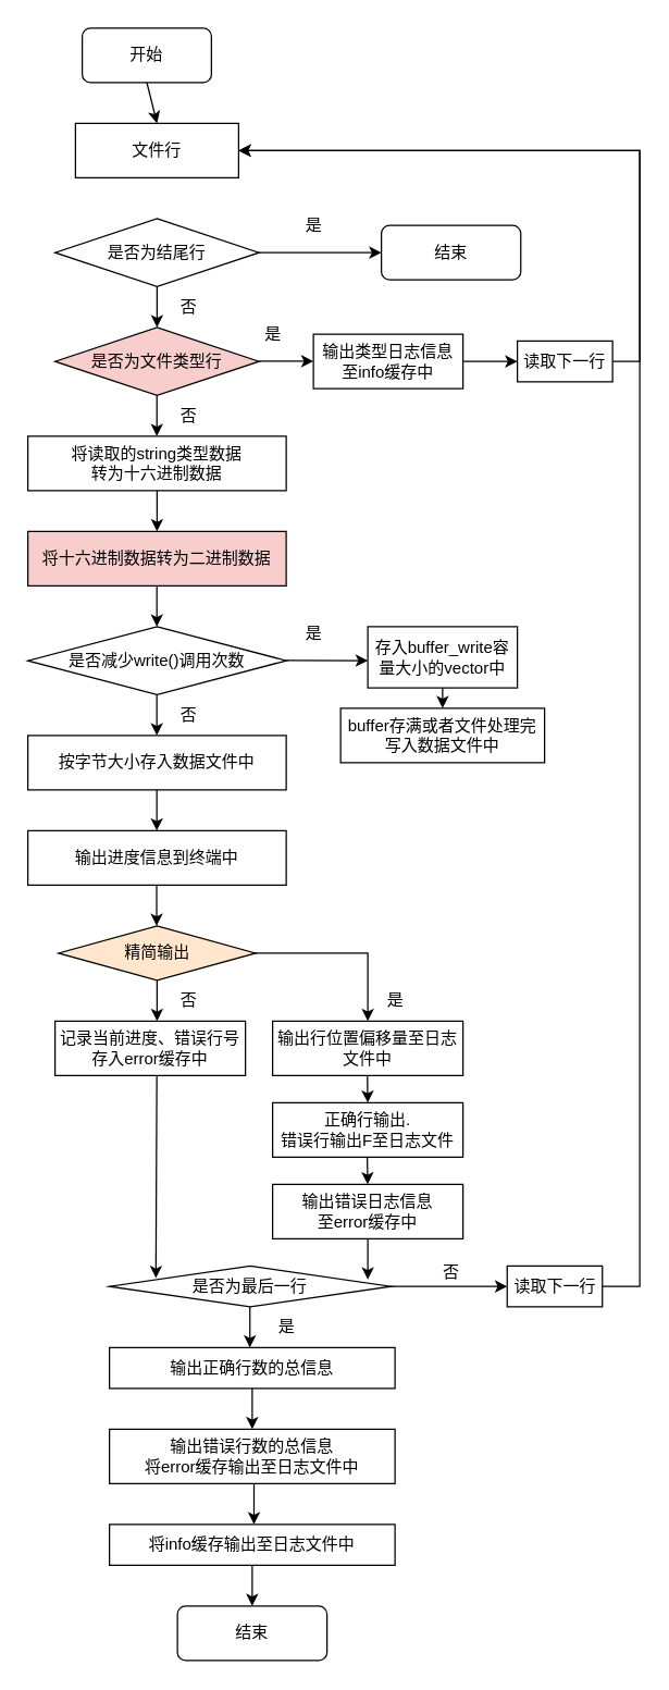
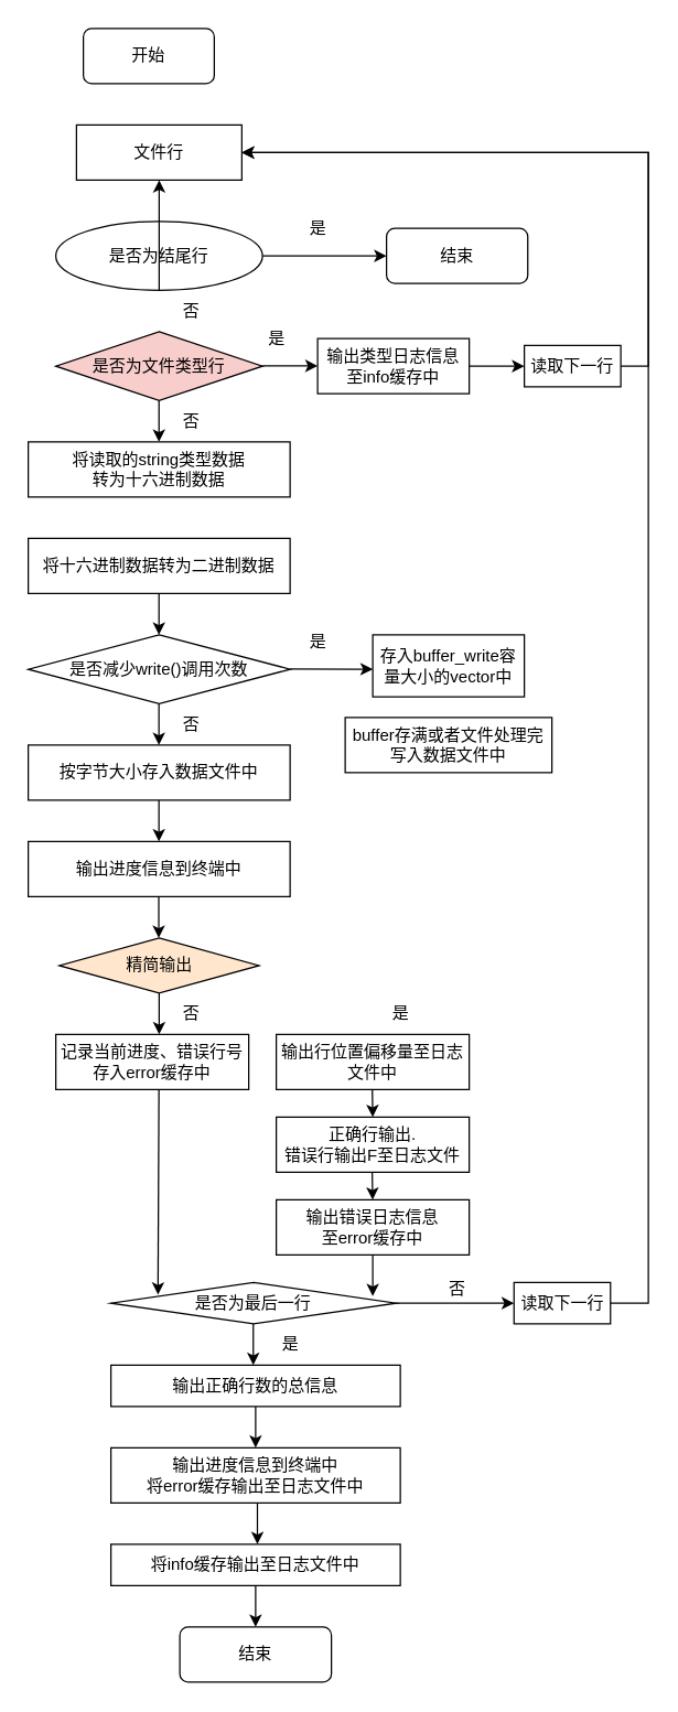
- <mxCell id="29" value="" style="endArrow=classic;html=1;rounded=0;exitX=0.5;exitY=1;exitDx=0;exitDy=0;entryX=0.5;entryY=0;entryDx=0;entryDy=0;" edge="1" parent="1" source="28" target="21"><mxGeometry width="50" height="50" relative="1" as="geometry"><mxPoint x="260" y="360" as="sourcePoint" /><mxPoint x="310" y="310" as="targetPoint" /></mxGeometry></mxCell>
- <mxCell id="15" value="是否为结尾行" style="rhombus;whiteSpace=wrap;html=1;" vertex="1" parent="1"><mxGeometry x="40" y="160" width="150" height="50" as="geometry" /></mxCell>
+ <mxCell id="15" value="是否为结尾行" style="ellipse;whiteSpace=wrap;html=1;" vertex="1" parent="1"><mxGeometry x="40" y="160" width="150" height="50" as="geometry" /></mxCell>
- <mxCell id="16" value="" style="endArrow=classic;html=1;rounded=0;exitX=0.5;exitY=1;exitDx=0;exitDy=0;entryX=0.5;entryY=0;entryDx=0;entryDy=0;" edge="1" parent="1" source="15" target="22"><mxGeometry width="50" height="50" relative="1" as="geometry"><mxPoint x="112.26" y="240" as="sourcePoint" /><mxPoint x="115" y="250" as="targetPoint" /></mxGeometry></mxCell>
+ <mxCell id="16" value="" style="endArrow=classic;html=1;rounded=0;exitX=0.5;exitY=1;exitDx=0;exitDy=0;" edge="1" parent="1" source="15" target="21"><mxGeometry width="50" height="50" relative="1" as="geometry"><mxPoint x="112.26" y="240" as="sourcePoint" /><mxPoint x="115" y="250" as="targetPoint" /></mxGeometry></mxCell>
- <mxCell id="5" value="" style="endArrow=classic;html=1;rounded=0;exitX=0.5;exitY=1;exitDx=0;exitDy=0;" edge="1" parent="1" source="4" target="2"><mxGeometry width="50" height="50" relative="1" as="geometry"><mxPoint x="280" y="490" as="sourcePoint" /><mxPoint x="330" y="440" as="targetPoint" /><Array as="points"><mxPoint x="115" y="380" /></Array></mxGeometry></mxCell>
- <mxCell id="2" value="将十六进制数据转为二进制数据" style="rounded=0;whiteSpace=wrap;html=1;fillColor=#f8cecc;" vertex="1" parent="1"><mxGeometry x="20" y="390" width="190" height="40" as="geometry" /></mxCell>
+ <mxCell id="2" value="将十六进制数据转为二进制数据" style="rounded=0;whiteSpace=wrap;html=1;" vertex="1" parent="1"><mxGeometry x="20" y="390" width="190" height="40" as="geometry" /></mxCell>
- <mxCell id="38" value="" style="endArrow=classic;html=1;rounded=0;exitX=0.5;exitY=1;exitDx=0;exitDy=0;entryX=0.5;entryY=0;entryDx=0;entryDy=0;" edge="1" parent="1" source="37" target="39"><mxGeometry width="50" height="50" relative="1" as="geometry"><mxPoint x="280" y="490" as="sourcePoint" /><mxPoint x="325" y="550" as="targetPoint" /></mxGeometry></mxCell>
- <mxCell id="9" value="" style="endArrow=classic;html=1;rounded=0;exitX=1;exitY=0.5;exitDx=0;exitDy=0;entryX=0.5;entryY=0;entryDx=0;entryDy=0;" edge="1" parent="1" source="6" target="11"><mxGeometry width="50" height="50" relative="1" as="geometry"><mxPoint x="192.5" y="730" as="sourcePoint" /><mxPoint x="268" y="770" as="targetPoint" /><Array as="points"><mxPoint x="270" y="700" /></Array></mxGeometry></mxCell>
- <mxCell id="53" value="输出错误行数的总信息&lt;br&gt;将error缓存输出至日志文件中" style="rounded=0;whiteSpace=wrap;html=1;" vertex="1" parent="1"><mxGeometry x="80" y="1050" width="210" height="40" as="geometry" /></mxCell>
+ <mxCell id="53" value="输出进度信息到终端中&lt;br&gt;将error缓存输出至日志文件中" style="rounded=0;whiteSpace=wrap;html=1;" vertex="1" parent="1"><mxGeometry x="80" y="1050" width="210" height="40" as="geometry" /></mxCell>
